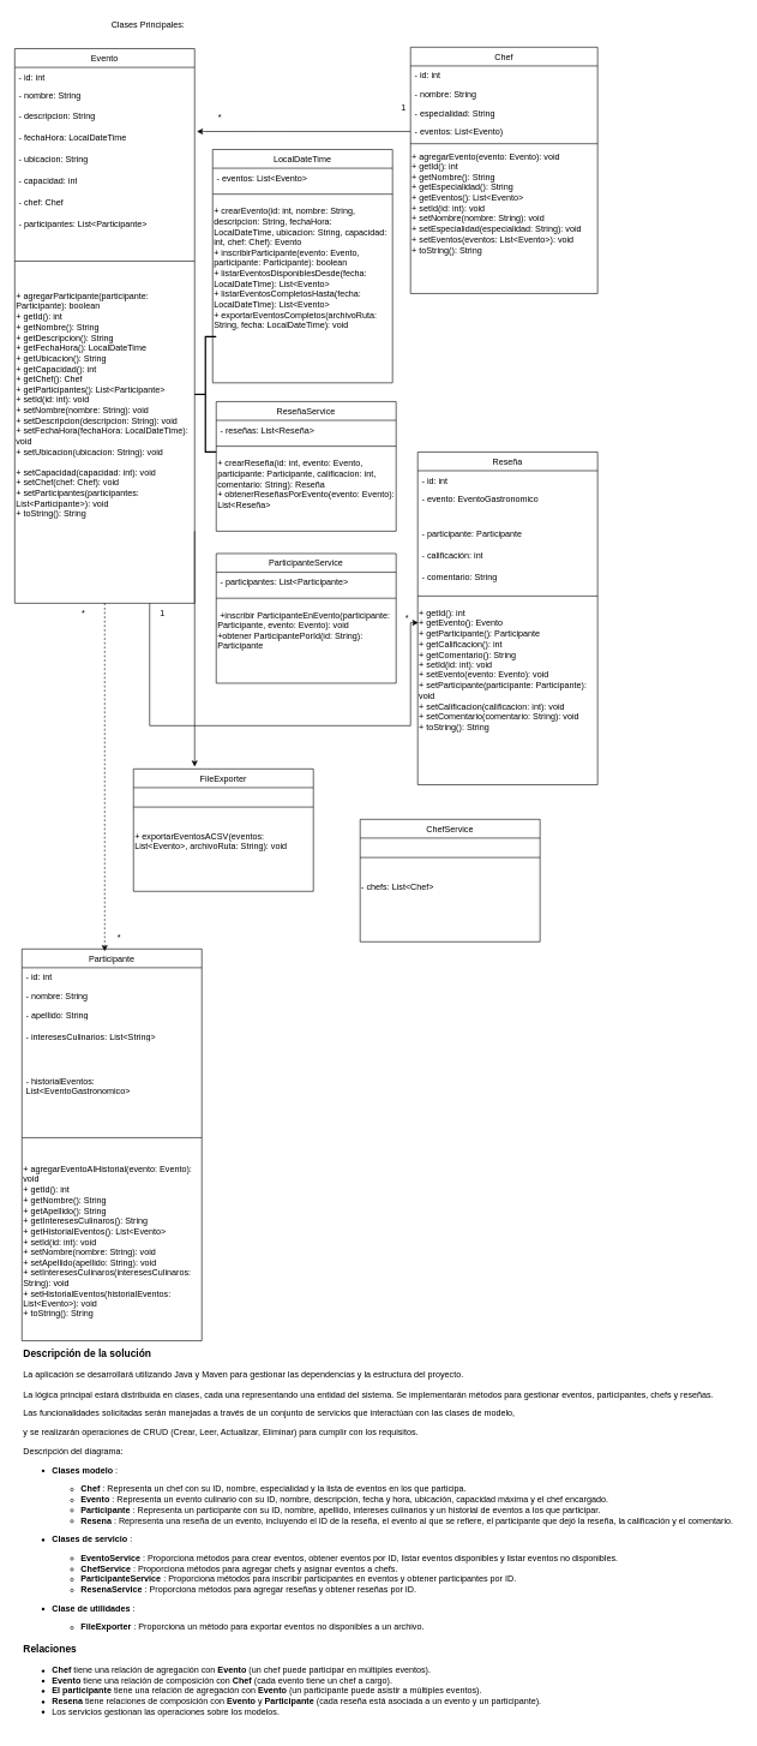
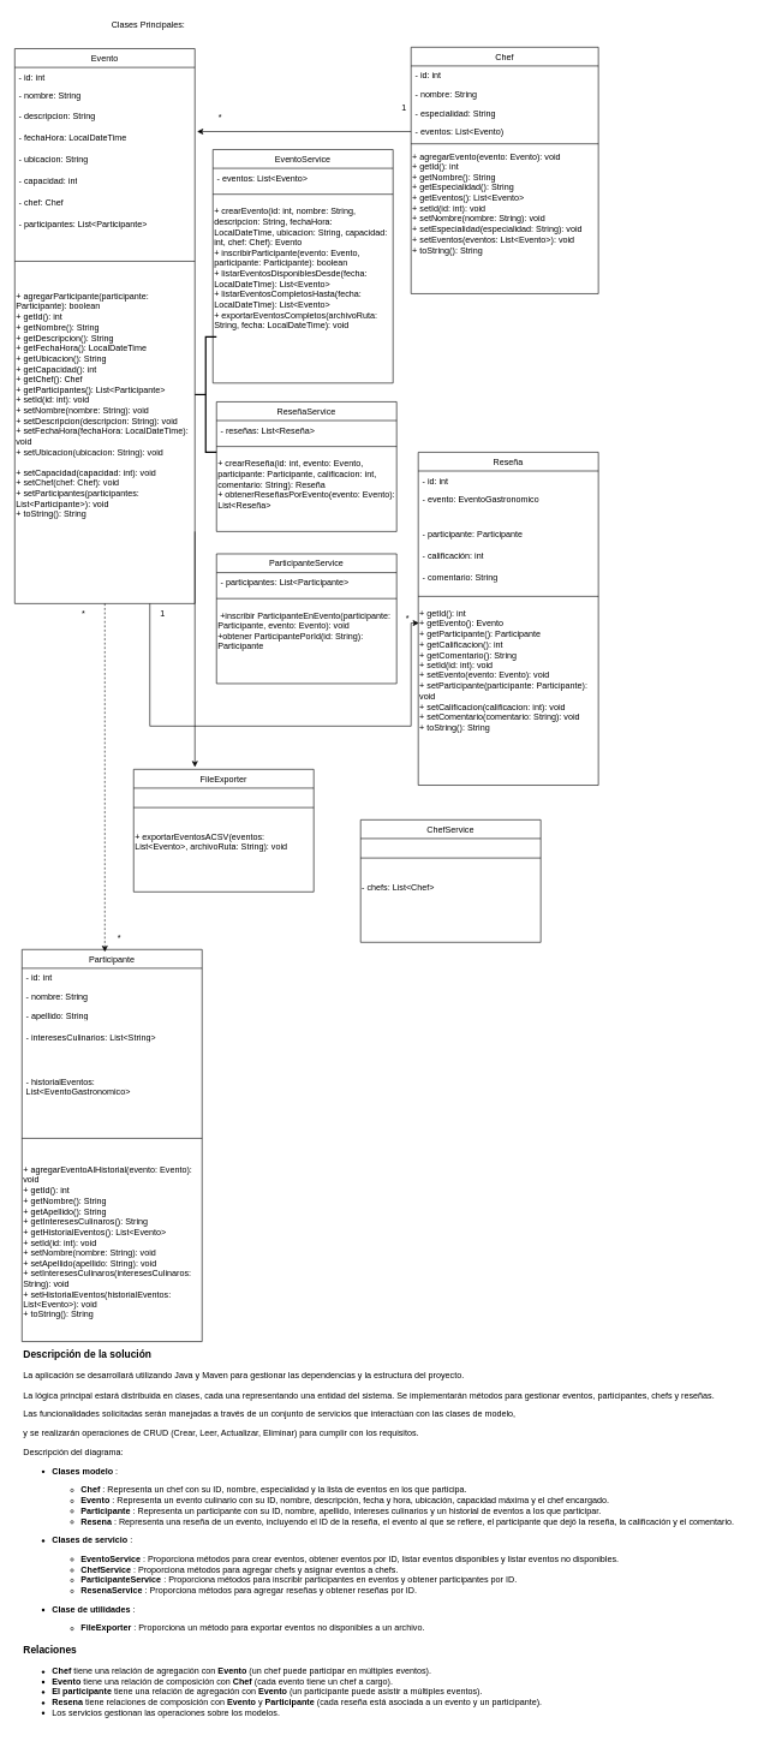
- <mxCell id="37" value="LocalDateTime" style="swimlane;fontStyle=0;align=center;verticalAlign=top;childLayout=stackLayout;horizontal=1;startSize=26;horizontalStack=0;resizeParent=1;resizeLast=0;collapsible=1;marginBottom=0;rounded=0;shadow=0;strokeWidth=1;" parent="1" vertex="1"><mxGeometry x="295" y="207" width="250" height="324" as="geometry"><mxRectangle x="340" y="380" width="170" height="26" as="alternateBounds" /></mxGeometry></mxCell>
+ <mxCell id="37" value="EventoService" style="swimlane;fontStyle=0;align=center;verticalAlign=top;childLayout=stackLayout;horizontal=1;startSize=26;horizontalStack=0;resizeParent=1;resizeLast=0;collapsible=1;marginBottom=0;rounded=0;shadow=0;strokeWidth=1;" parent="1" vertex="1"><mxGeometry x="295" y="207" width="250" height="324" as="geometry"><mxRectangle x="340" y="380" width="170" height="26" as="alternateBounds" /></mxGeometry></mxCell>
